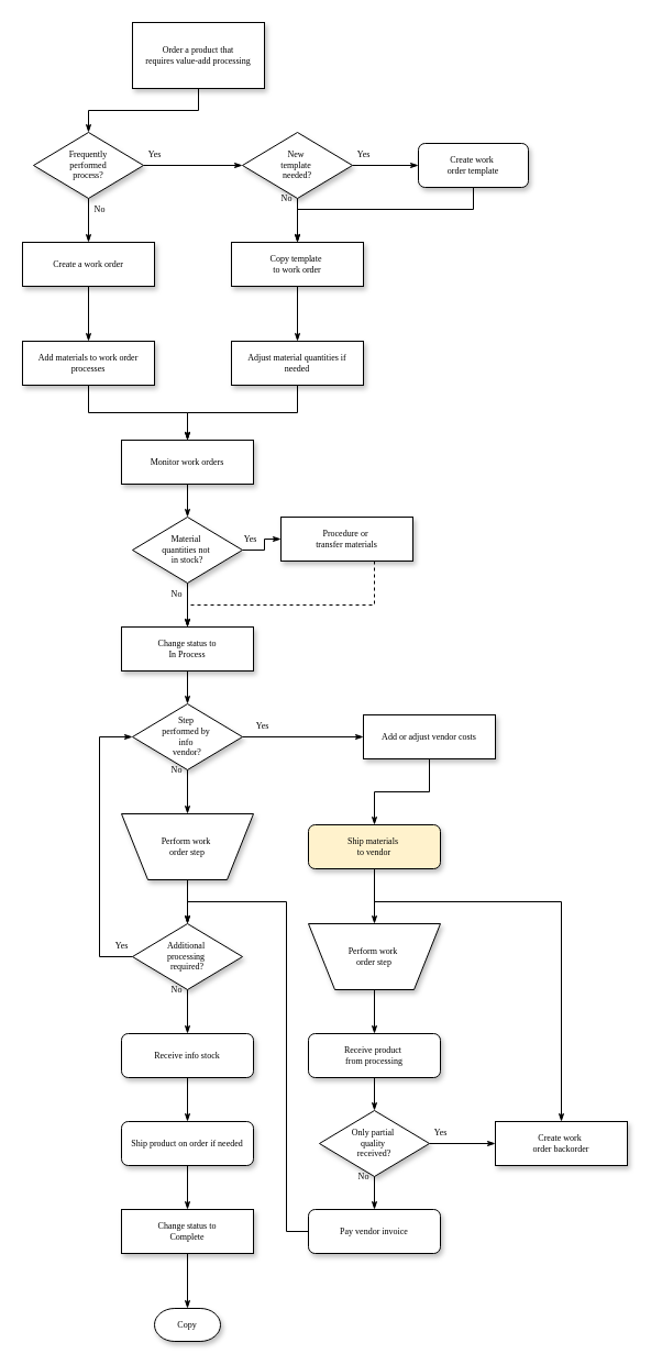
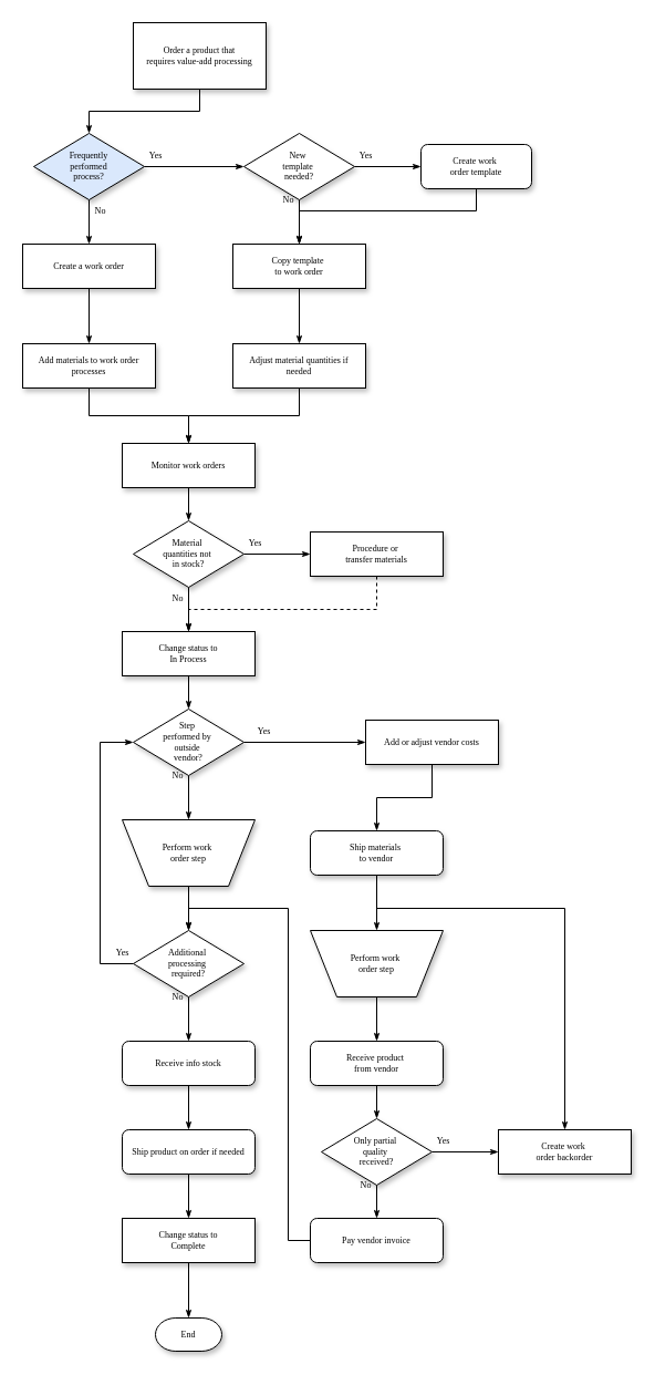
- <mxCell id="6" value="Frequently&lt;div&gt;performed&lt;/div&gt;&lt;div&gt;process?&lt;/div&gt;" style="rhombus;whiteSpace=wrap;html=1;rounded=0;shadow=1;labelBackgroundColor=none;strokeWidth=1;fontFamily=Verdana;fontSize=8;align=center;" parent="1" vertex="1"><mxGeometry x="30" y="120" width="100" height="60" as="geometry" /></mxCell>
+ <mxCell id="6" value="Frequently&lt;div&gt;performed&lt;/div&gt;&lt;div&gt;process?&lt;/div&gt;" style="rhombus;whiteSpace=wrap;html=1;rounded=0;shadow=1;labelBackgroundColor=none;strokeWidth=1;fontFamily=Verdana;fontSize=8;align=center;fillColor=#dae8fc;" parent="1" vertex="1"><mxGeometry x="30" y="120" width="100" height="60" as="geometry" /></mxCell>
- <mxCell id="26" value="Procedure or&amp;nbsp;&lt;div&gt;transfer materials&lt;/div&gt;" style="whiteSpace=wrap;html=1;rounded=0;shadow=1;labelBackgroundColor=none;strokeWidth=1;fontFamily=Verdana;fontSize=8;align=center;" parent="1" vertex="1"><mxGeometry x="255" y="470" width="120" height="40" as="geometry" /></mxCell>
+ <mxCell id="26" value="Procedure or&amp;nbsp;&lt;div&gt;transfer materials&lt;/div&gt;" style="whiteSpace=wrap;html=1;rounded=0;shadow=1;labelBackgroundColor=none;strokeWidth=1;fontFamily=Verdana;fontSize=8;align=center;" parent="1" vertex="1"><mxGeometry x="280" y="480" width="120" height="40" as="geometry" /></mxCell>
- <mxCell id="31" value="Step&amp;nbsp;&lt;div&gt;performed by&amp;nbsp;&lt;/div&gt;&lt;div&gt;info&amp;nbsp;&lt;/div&gt;&lt;div&gt;vendor?&lt;/div&gt;" style="rhombus;whiteSpace=wrap;html=1;rounded=0;shadow=1;labelBackgroundColor=none;strokeWidth=1;fontFamily=Verdana;fontSize=8;align=center;" parent="1" vertex="1"><mxGeometry x="120" y="640" width="100" height="60" as="geometry" /></mxCell>
+ <mxCell id="31" value="Step&amp;nbsp;&lt;div&gt;performed by&amp;nbsp;&lt;/div&gt;&lt;div&gt;outside&amp;nbsp;&lt;/div&gt;&lt;div&gt;vendor?&lt;/div&gt;" style="rhombus;whiteSpace=wrap;html=1;rounded=0;shadow=1;labelBackgroundColor=none;strokeWidth=1;fontFamily=Verdana;fontSize=8;align=center;" parent="1" vertex="1"><mxGeometry x="120" y="640" width="100" height="60" as="geometry" /></mxCell>
- <mxCell id="38" value="Ship materials&amp;nbsp;&lt;div&gt;to vendor&lt;/div&gt;" style="rounded=1;whiteSpace=wrap;html=1;shadow=1;labelBackgroundColor=none;strokeWidth=1;fontFamily=Verdana;fontSize=8;align=center;fillColor=#fff2cc;" parent="1" vertex="1"><mxGeometry x="280" y="750" width="120" height="40" as="geometry" /></mxCell>
+ <mxCell id="38" value="Ship materials&amp;nbsp;&lt;div&gt;to vendor&lt;/div&gt;" style="rounded=1;whiteSpace=wrap;html=1;shadow=1;labelBackgroundColor=none;strokeWidth=1;fontFamily=Verdana;fontSize=8;align=center;" parent="1" vertex="1"><mxGeometry x="280" y="750" width="120" height="40" as="geometry" /></mxCell>
- <mxCell id="47" value="Receive product&amp;nbsp;&lt;div&gt;from processing&lt;/div&gt;" style="rounded=1;whiteSpace=wrap;html=1;shadow=1;labelBackgroundColor=none;strokeWidth=1;fontFamily=Verdana;fontSize=8;align=center;" parent="1" vertex="1"><mxGeometry x="280" y="940" width="120" height="40" as="geometry" /></mxCell>
+ <mxCell id="47" value="Receive product&amp;nbsp;&lt;div&gt;from vendor&lt;/div&gt;" style="rounded=1;whiteSpace=wrap;html=1;shadow=1;labelBackgroundColor=none;strokeWidth=1;fontFamily=Verdana;fontSize=8;align=center;" parent="1" vertex="1"><mxGeometry x="280" y="940" width="120" height="40" as="geometry" /></mxCell>
- <mxCell id="58" value="Copy" style="strokeWidth=1;html=1;shape=mxgraph.flowchart.terminator;whiteSpace=wrap;rounded=0;shadow=1;labelBackgroundColor=none;fontFamily=Verdana;fontSize=8;align=center;" parent="1" vertex="1"><mxGeometry x="140" y="1190" width="60" height="30" as="geometry" /></mxCell>
+ <mxCell id="58" value="End" style="strokeWidth=1;html=1;shape=mxgraph.flowchart.terminator;whiteSpace=wrap;rounded=0;shadow=1;labelBackgroundColor=none;fontFamily=Verdana;fontSize=8;align=center;" parent="1" vertex="1"><mxGeometry x="140" y="1190" width="60" height="30" as="geometry" /></mxCell>
